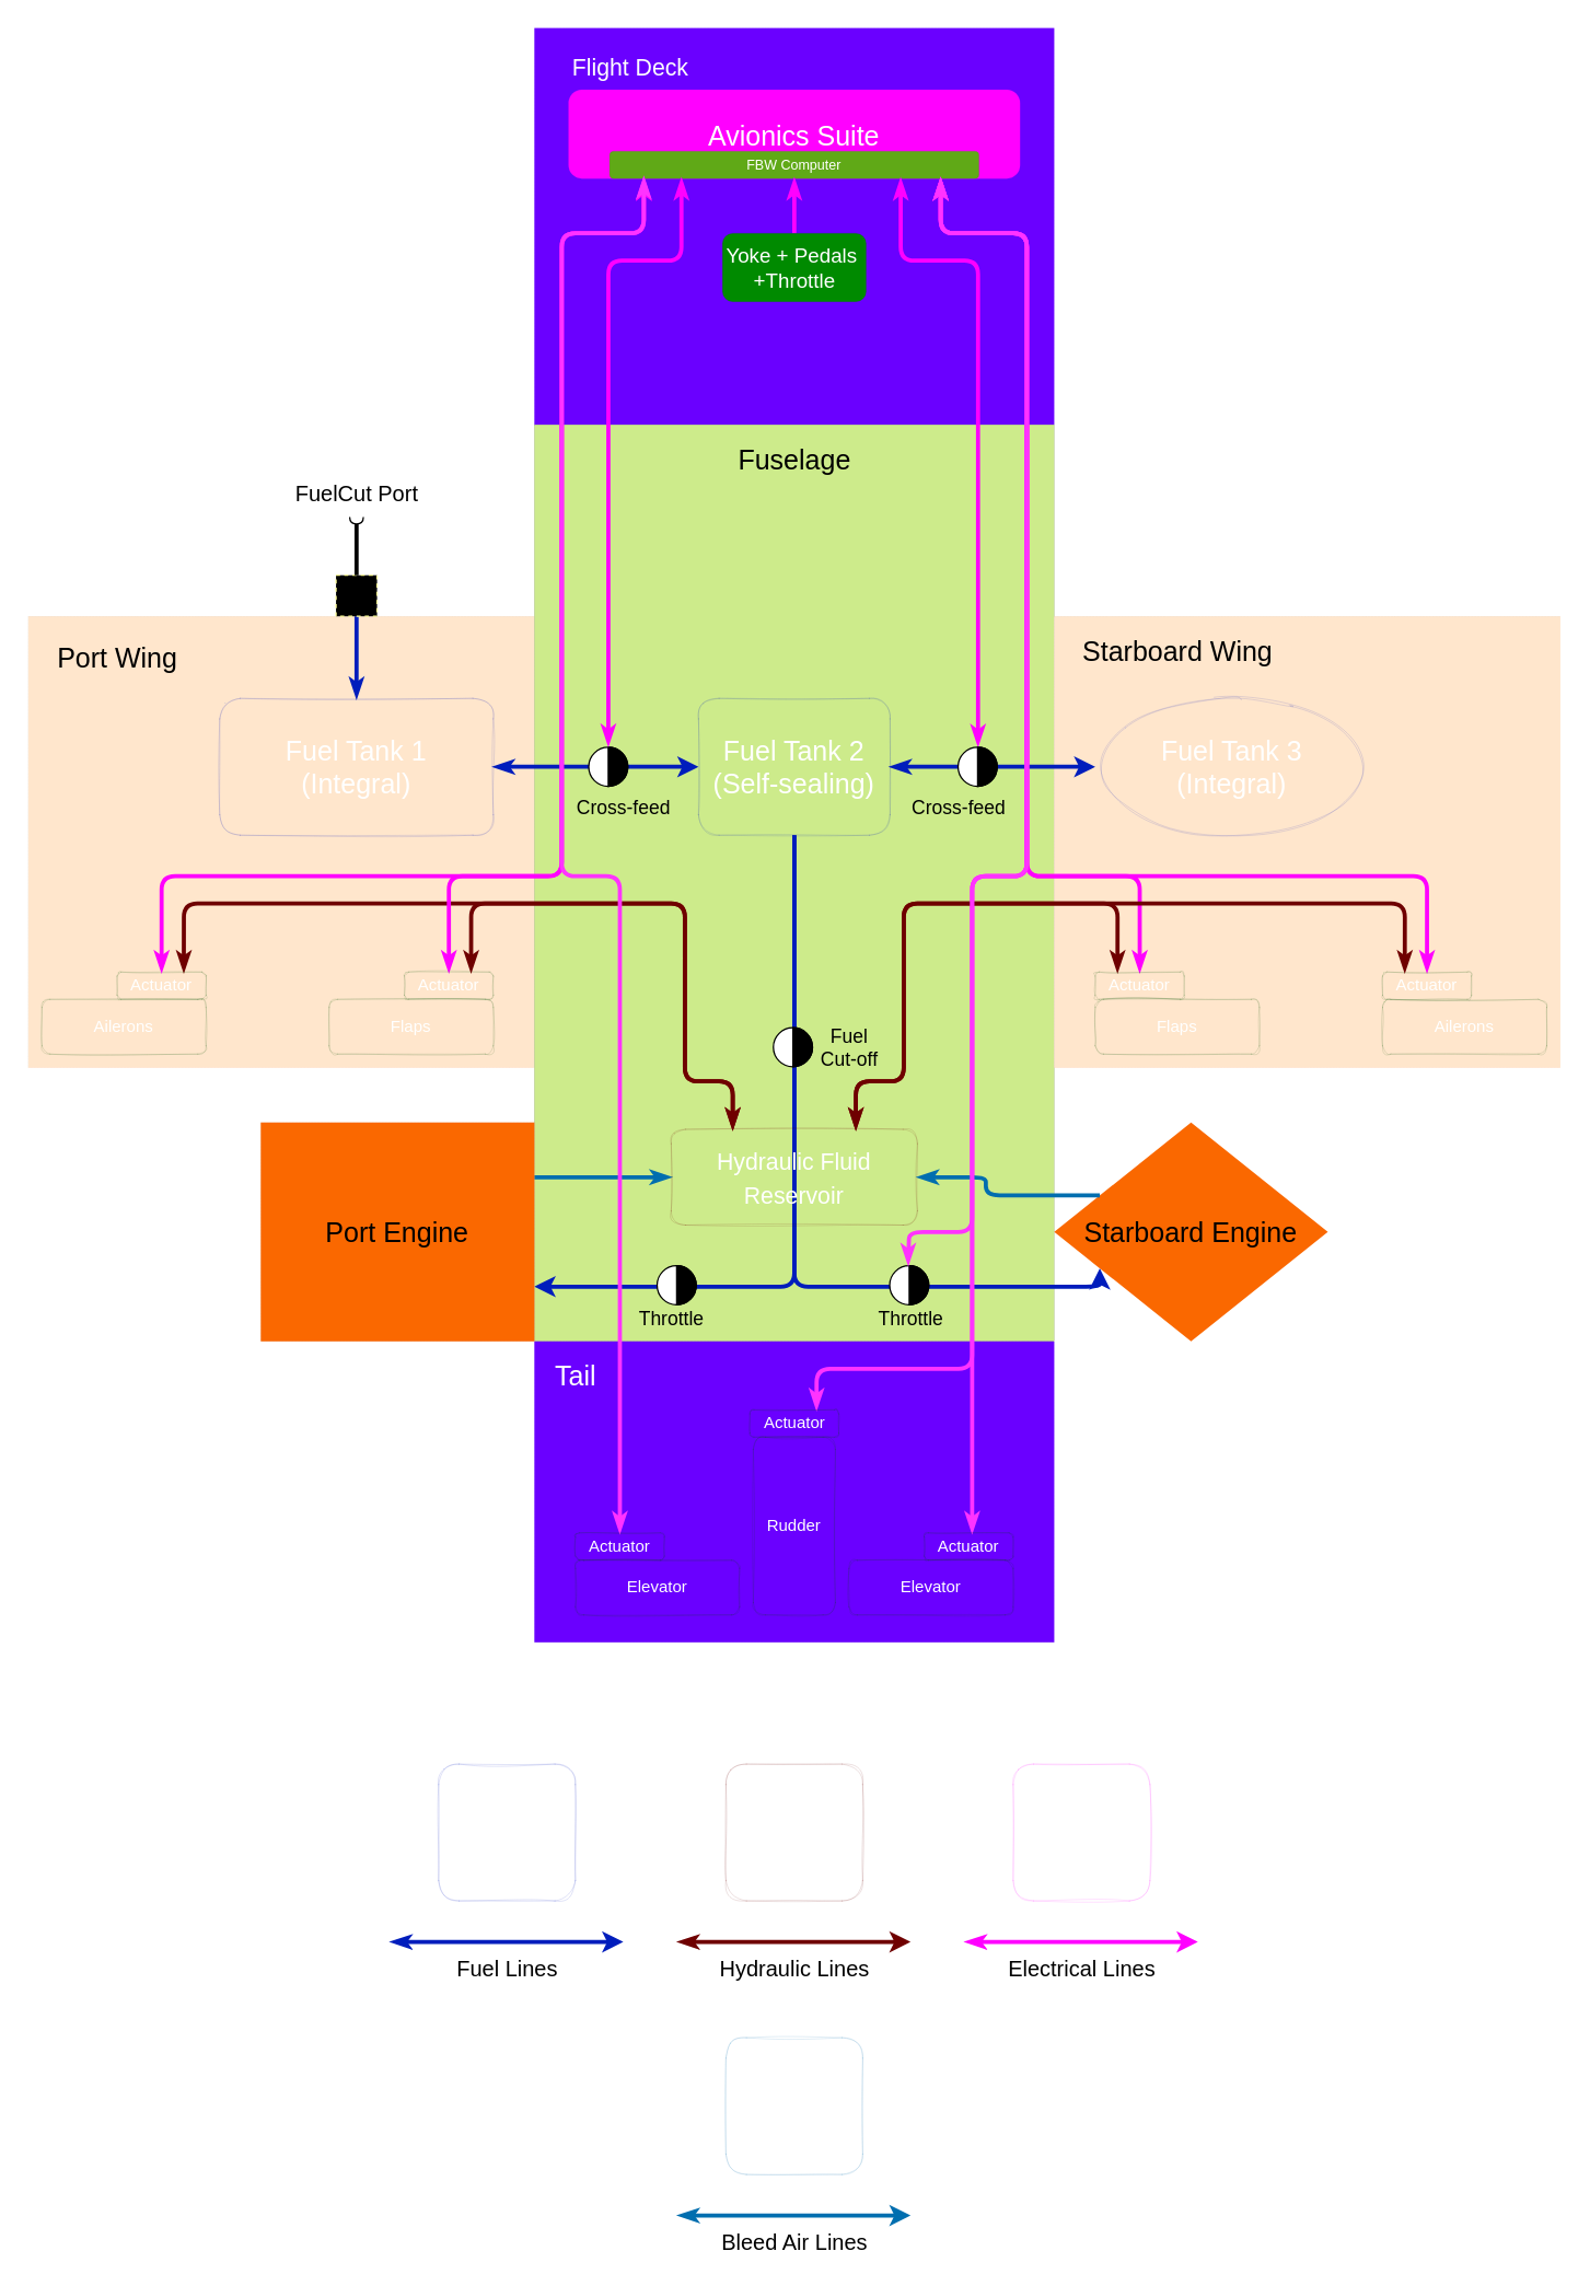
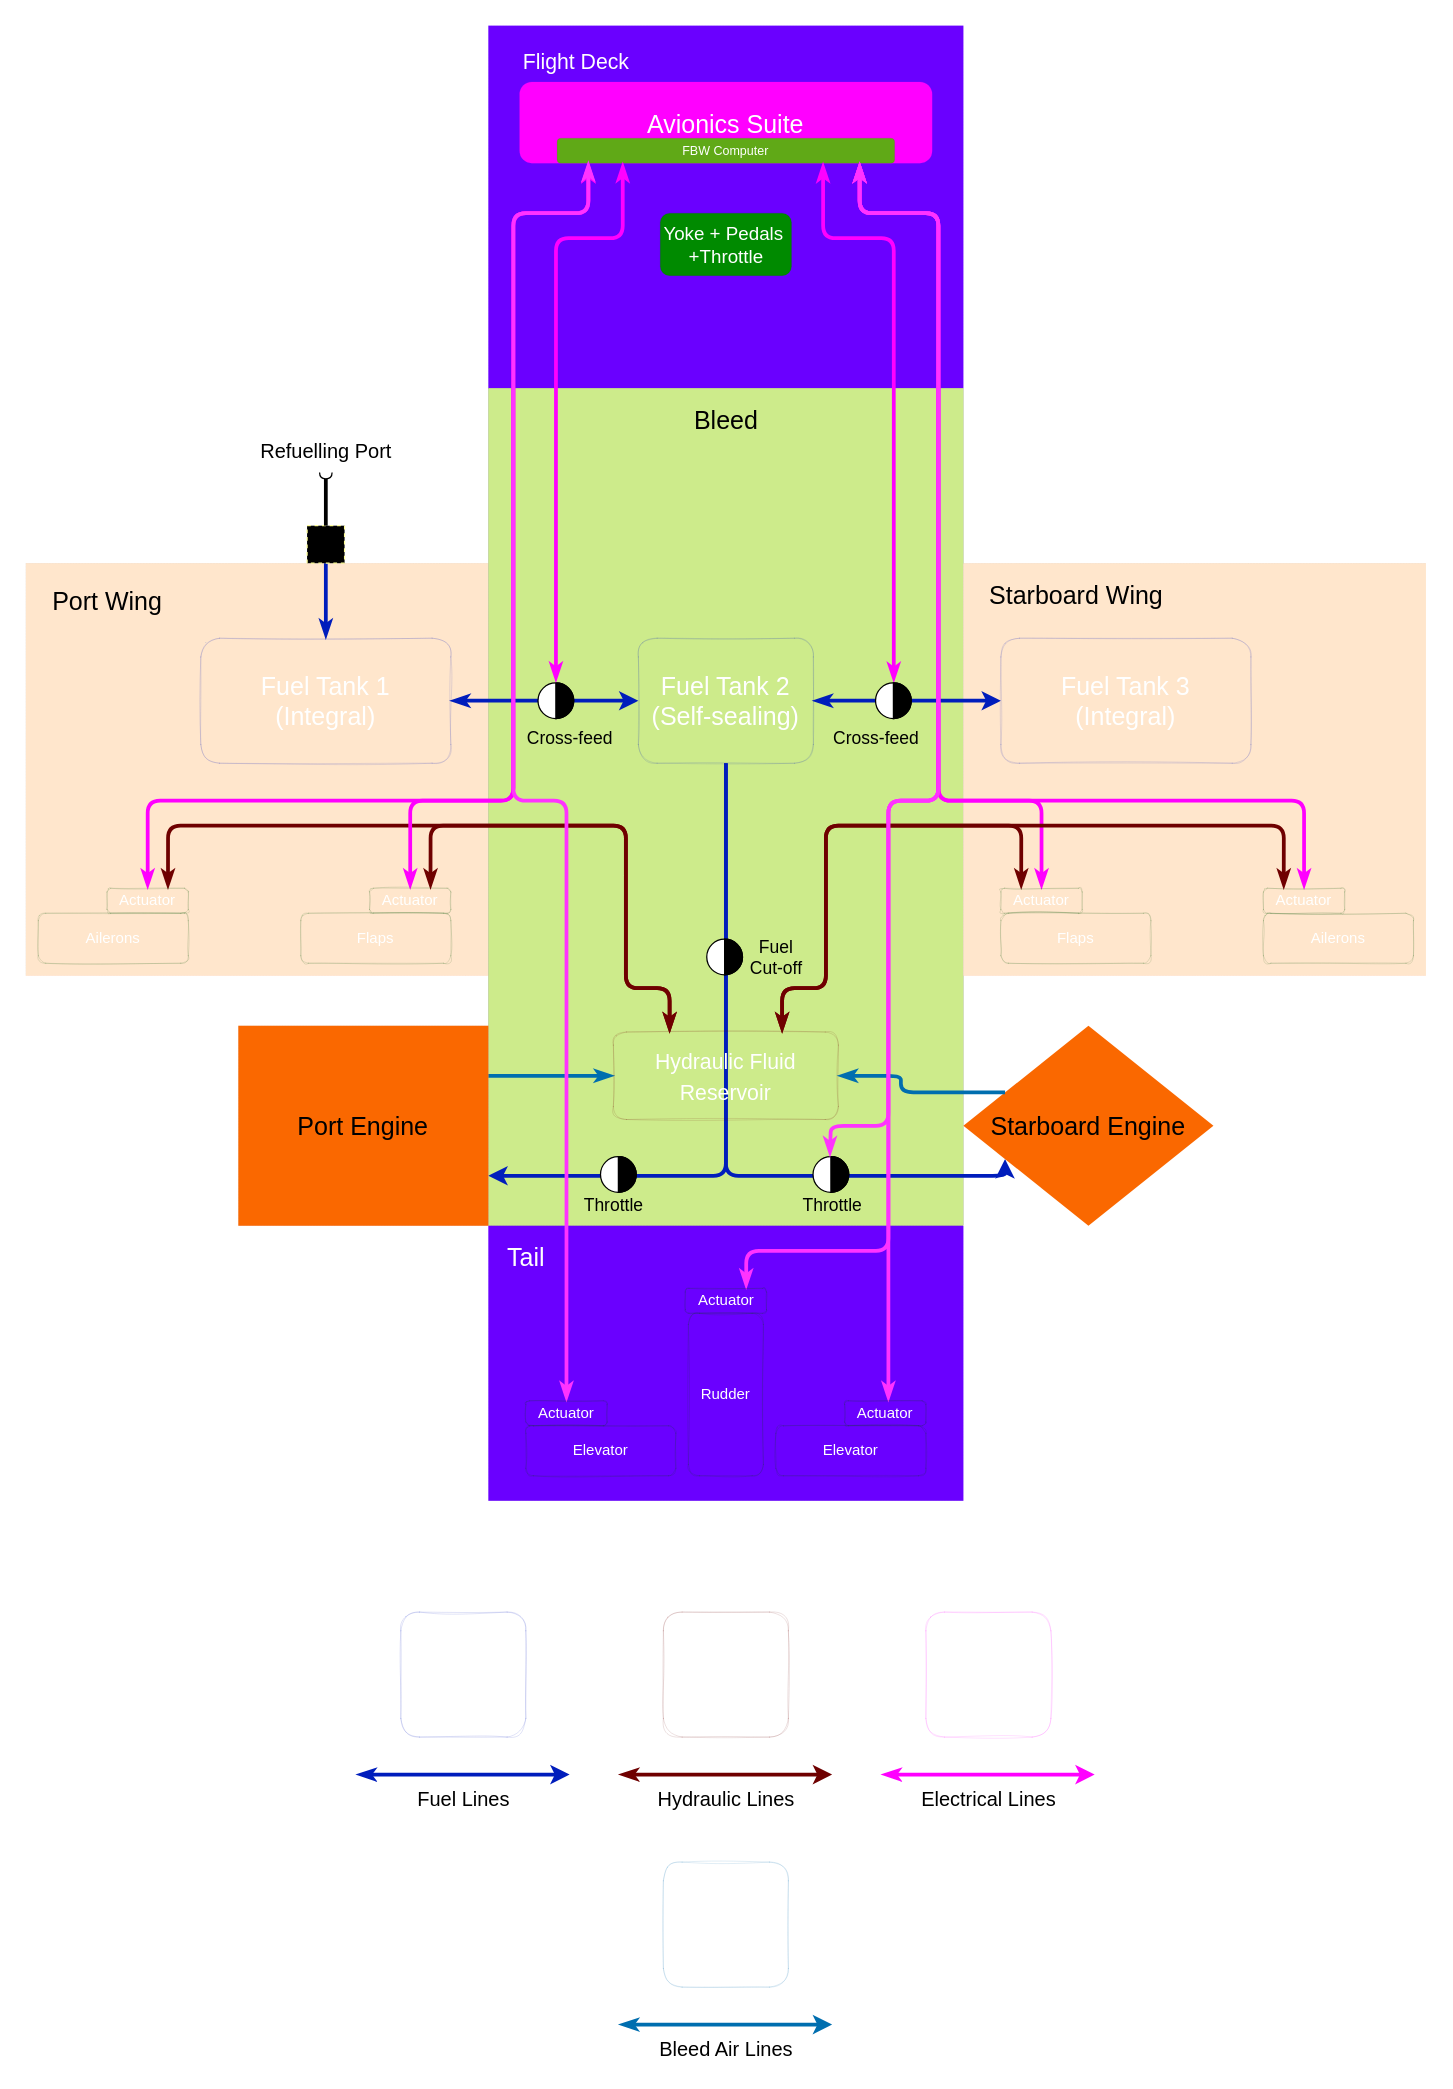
- <mxCell id="55" style="edgeStyle=orthogonalEdgeStyle;rounded=1;orthogonalLoop=1;jettySize=auto;html=1;entryX=0.5;entryY=1;entryDx=0;entryDy=0;fontSize=12;startArrow=none;startFill=0;endArrow=classicThin;endFill=1;strokeWidth=3;fillColor=#d80073;strokeColor=#FF00FF;" parent="1" source="56" target="4" edge="1"><mxGeometry relative="1" as="geometry" /></mxCell>
- <mxCell id="63" value="Fuselage" style="text;html=1;align=center;verticalAlign=middle;resizable=0;points=[];autosize=1;strokeColor=none;fontSize=20;" parent="1" vertex="1"><mxGeometry x="530" y="320" width="100" height="30" as="geometry" /></mxCell>
+ <mxCell id="63" value="Bleed" style="text;html=1;align=center;verticalAlign=middle;resizable=0;points=[];autosize=1;strokeColor=none;fontSize=20;" parent="1" vertex="1"><mxGeometry x="530" y="320" width="100" height="30" as="geometry" /></mxCell>
- <mxCell id="45" value="FuelCut Port" style="text;html=1;align=center;verticalAlign=middle;resizable=0;points=[];autosize=1;strokeColor=none;fontSize=16;" parent="1" vertex="1"><mxGeometry x="200" y="350" width="120" height="20" as="geometry" /></mxCell>
+ <mxCell id="45" value="Refuelling Port" style="text;html=1;align=center;verticalAlign=middle;resizable=0;points=[];autosize=1;strokeColor=none;fontSize=16;" parent="1" vertex="1"><mxGeometry x="200" y="350" width="120" height="20" as="geometry" /></mxCell>
- <mxCell id="17" value="Fuel Tank 3&lt;br style=&quot;font-size: 20px;&quot;&gt;(Integral)" style="ellipse;whiteSpace=wrap;html=1;fillColor=#0050ef;strokeColor=#001DBC;fontColor=#FFFFFF;sketch=1;fontSize=20;strokeWidth=0.01;" parent="1" vertex="1"><mxGeometry x="800" y="510" width="200" height="100" as="geometry" /></mxCell>
+ <mxCell id="17" value="Fuel Tank 3&lt;br style=&quot;font-size: 20px;&quot;&gt;(Integral)" style="rounded=1;whiteSpace=wrap;html=1;fillColor=#0050ef;strokeColor=#001DBC;fontColor=#FFFFFF;sketch=1;fontSize=20;strokeWidth=0.01;" parent="1" vertex="1"><mxGeometry x="800" y="510" width="200" height="100" as="geometry" /></mxCell>
